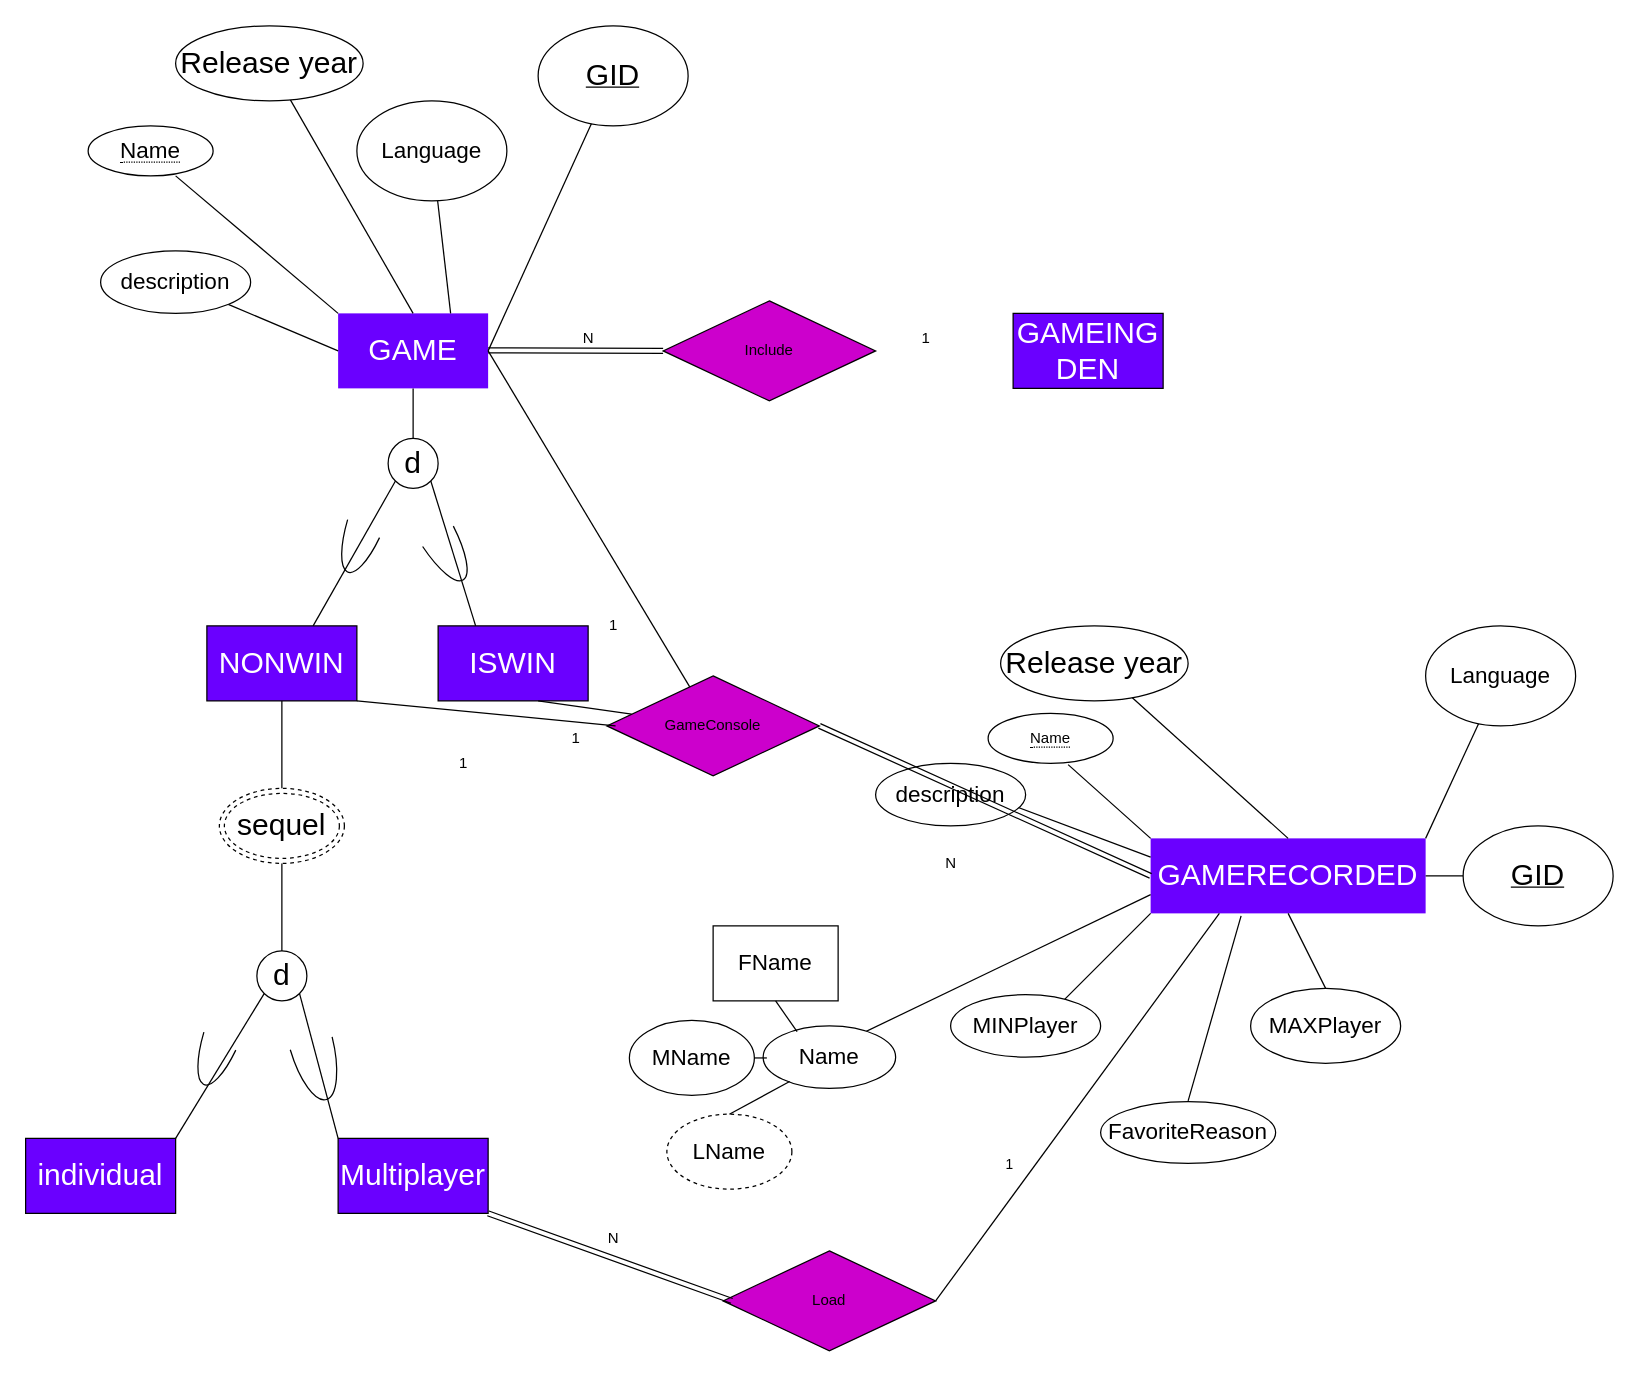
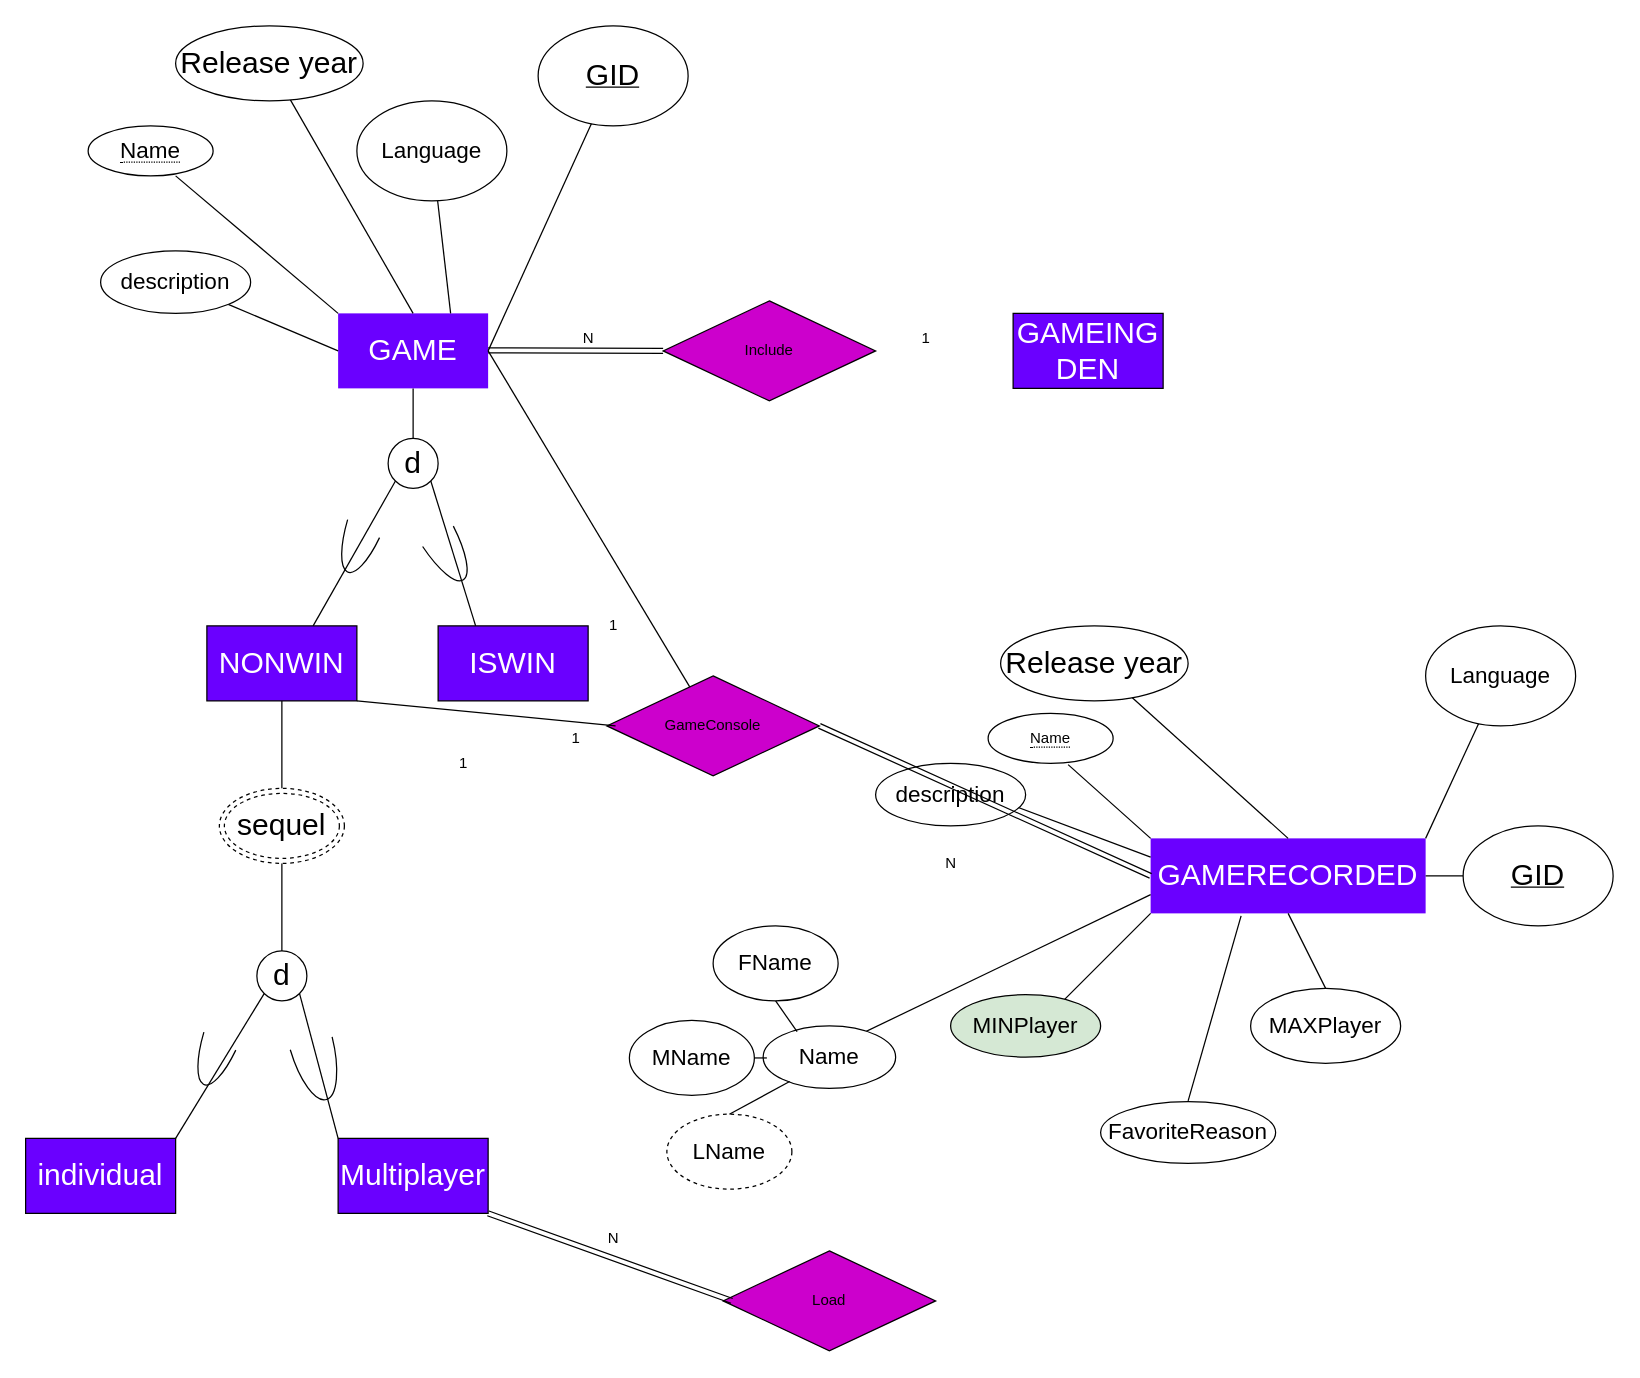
- <mxCell id="35" value="" style="endArrow=none;html=1;exitX=0.667;exitY=1;exitDx=0;exitDy=0;exitPerimeter=0;" edge="1" parent="1" source="34" target="25"><mxGeometry width="50" height="50" relative="1" as="geometry"><mxPoint x="540" y="410" as="sourcePoint" /><mxPoint x="590" y="360" as="targetPoint" /></mxGeometry></mxCell>
- <mxCell id="58" value="&lt;span style=&quot;font-size: 18px&quot;&gt;FName&lt;/span&gt;" style="whiteSpace=wrap;html=1;rounded=0;" vertex="1" parent="1"><mxGeometry x="570" y="740" width="100" height="60" as="geometry" /></mxCell>
+ <mxCell id="58" value="&lt;span style=&quot;font-size: 18px&quot;&gt;FName&lt;/span&gt;" style="ellipse;whiteSpace=wrap;html=1;" vertex="1" parent="1"><mxGeometry x="570" y="740" width="100" height="60" as="geometry" /></mxCell>
- <mxCell id="48" value="&lt;font style=&quot;font-size: 18px&quot;&gt;MINPlayer&lt;/font&gt;" style="ellipse;whiteSpace=wrap;html=1;strokeColor=#000000;fillColor=#FFFFFF;" vertex="1" parent="1"><mxGeometry x="760" y="795" width="120" height="50" as="geometry" /></mxCell>
+ <mxCell id="48" value="&lt;font style=&quot;font-size: 18px&quot;&gt;MINPlayer&lt;/font&gt;" style="ellipse;whiteSpace=wrap;html=1;strokeColor=#000000;fillColor=#d5e8d4;" vertex="1" parent="1"><mxGeometry x="760" y="795" width="120" height="50" as="geometry" /></mxCell>
- <mxCell id="69" value="" style="endArrow=none;html=1;entryX=0.25;entryY=1;entryDx=0;entryDy=0;exitX=1;exitY=0.5;exitDx=0;exitDy=0;" edge="1" parent="1" source="68" target="13"><mxGeometry width="50" height="50" relative="1" as="geometry"><mxPoint x="750" y="1040" as="sourcePoint" /><mxPoint x="878" y="1040" as="targetPoint" /></mxGeometry></mxCell>
- <mxCell id="70" value="1" style="edgeLabel;html=1;align=center;verticalAlign=middle;resizable=0;points=[];" vertex="1" connectable="0" parent="69"><mxGeometry x="-0.332" y="3" relative="1" as="geometry"><mxPoint x="-14.92" y="-4.38" as="offset" /></mxGeometry></mxCell>
